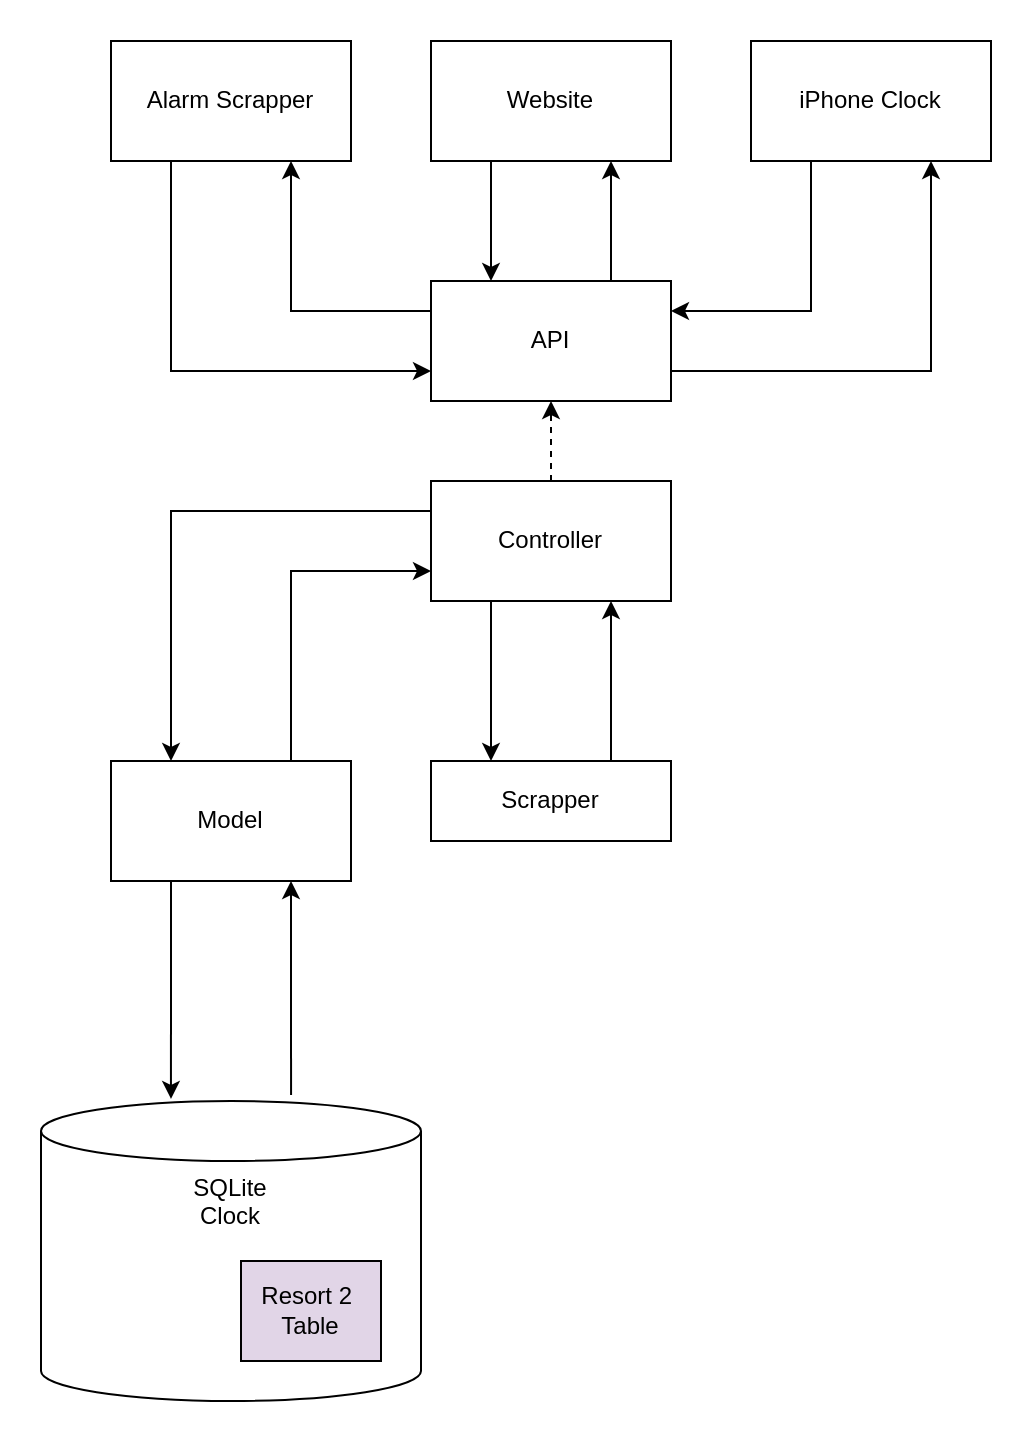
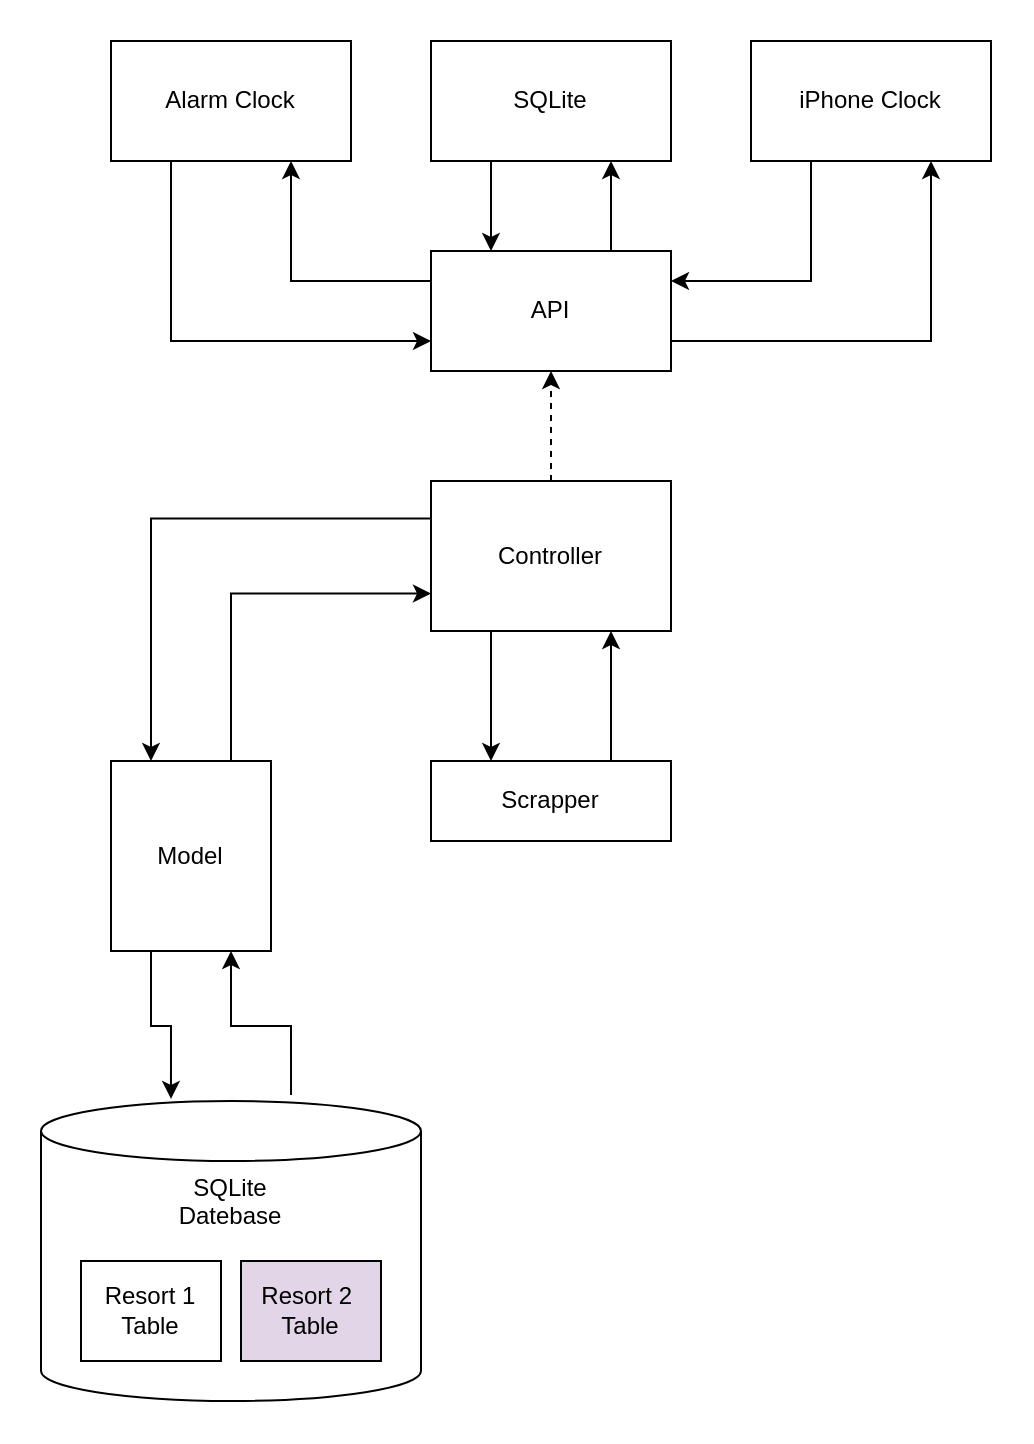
- <mxCell id="20" value="Alarm Scrapper" style="rounded=0;whiteSpace=wrap;html=1;" parent="1" vertex="1"><mxGeometry x="55" y="20" width="120" height="60" as="geometry" /></mxCell>
+ <mxCell id="20" value="Alarm Clock" style="rounded=0;whiteSpace=wrap;html=1;" parent="1" vertex="1"><mxGeometry x="55" y="20" width="120" height="60" as="geometry" /></mxCell>
- <mxCell id="23" value="Website" style="rounded=0;whiteSpace=wrap;html=1;" parent="1" vertex="1"><mxGeometry x="215" y="20" width="120" height="60" as="geometry" /></mxCell>
+ <mxCell id="23" value="SQLite" style="rounded=0;whiteSpace=wrap;html=1;" parent="1" vertex="1"><mxGeometry x="215" y="20" width="120" height="60" as="geometry" /></mxCell>
- <mxCell id="9" value="API" style="rounded=0;whiteSpace=wrap;html=1;" parent="1" vertex="1"><mxGeometry x="215" y="140" width="120" height="60" as="geometry" /></mxCell>
+ <mxCell id="9" value="API" style="rounded=0;whiteSpace=wrap;html=1;" parent="1" vertex="1"><mxGeometry x="215" y="125" width="120" height="60" as="geometry" /></mxCell>
- <mxCell id="12" value="Controller" style="rounded=0;whiteSpace=wrap;html=1;" parent="1" vertex="1"><mxGeometry x="215" y="240" width="120" height="60" as="geometry" /></mxCell>
+ <mxCell id="12" value="Controller" style="rounded=0;whiteSpace=wrap;html=1;" parent="1" vertex="1"><mxGeometry x="215" y="240" width="120" height="75" as="geometry" /></mxCell>
- <mxCell id="15" value="Model" style="rounded=0;whiteSpace=wrap;html=1;" parent="1" vertex="1"><mxGeometry x="55" y="380" width="120" height="60" as="geometry" /></mxCell>
+ <mxCell id="15" value="Model" style="rounded=0;whiteSpace=wrap;html=1;" parent="1" vertex="1"><mxGeometry x="55" y="380" width="80" height="95" as="geometry" /></mxCell>
- <mxCell id="3" value="SQLite&lt;br&gt;Clock" style="shape=cylinder3;whiteSpace=wrap;html=1;boundedLbl=1;backgroundOutline=1;size=15;verticalAlign=top;" parent="2" vertex="1"><mxGeometry width="190" height="150" as="geometry" /></mxCell>
+ <mxCell id="3" value="SQLite&lt;br&gt;Datebase" style="shape=cylinder3;whiteSpace=wrap;html=1;boundedLbl=1;backgroundOutline=1;size=15;verticalAlign=top;" parent="2" vertex="1"><mxGeometry width="190" height="150" as="geometry" /></mxCell>
+ <mxCell id="4" value="Resort 1 &lt;br&gt;Table" style="rounded=0;whiteSpace=wrap;html=1;" parent="2" vertex="1"><mxGeometry x="20" y="80" width="70" height="50" as="geometry" /></mxCell>
